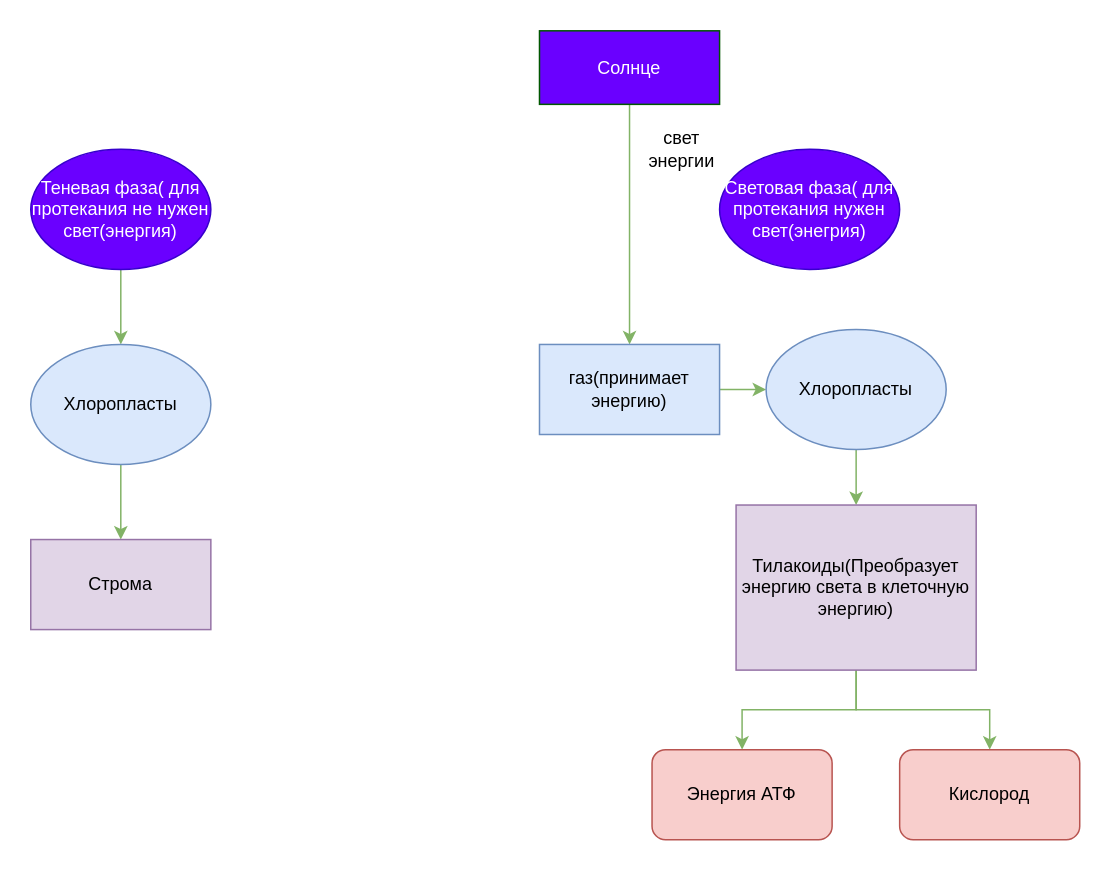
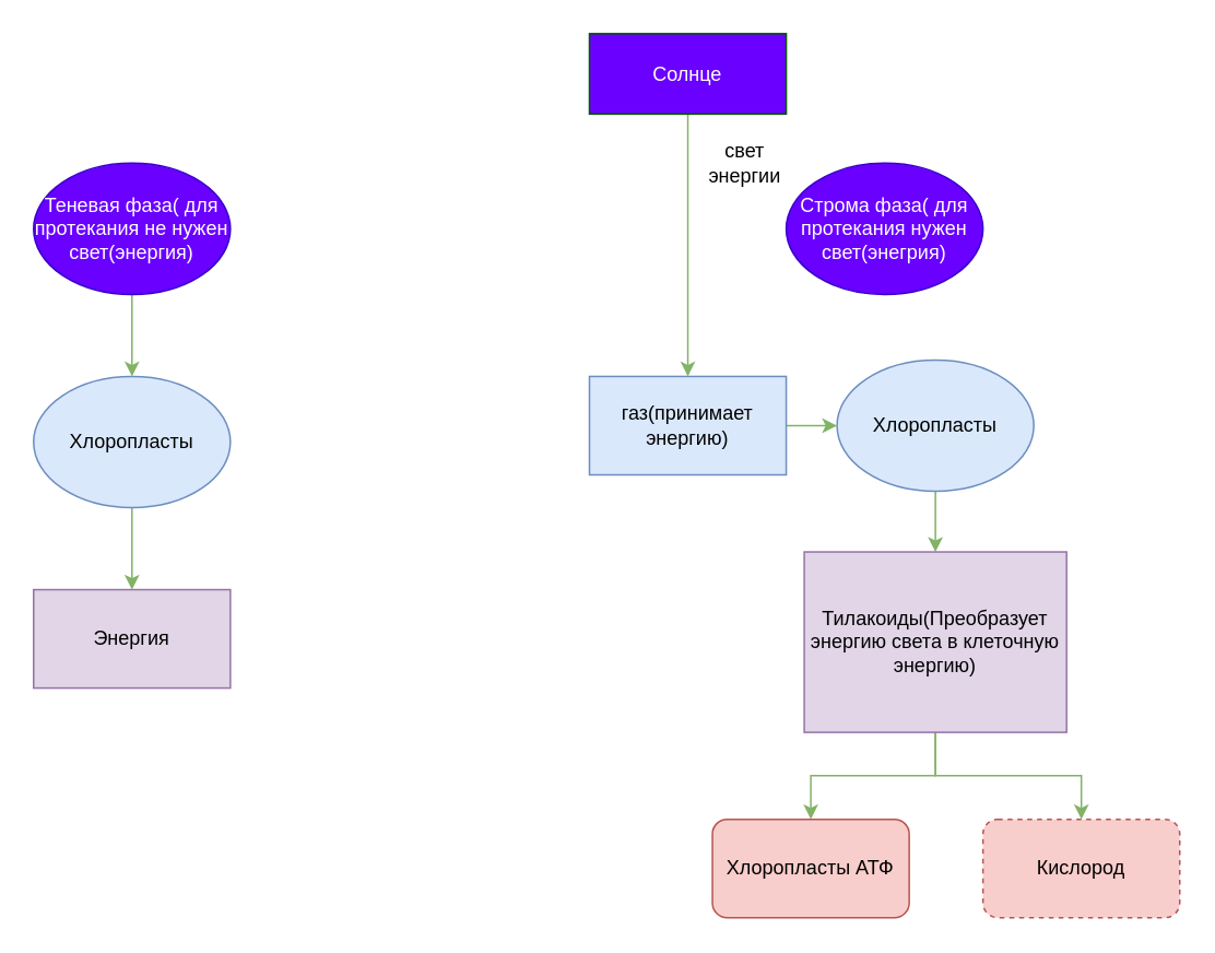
- <mxCell id="9" value="&lt;span&gt;Световая фаза( для протекания нужен свет(энегрия)&lt;/span&gt;" style="ellipse;whiteSpace=wrap;html=1;fillColor=#6a00ff;strokeColor=#3700CC;fontColor=#ffffff;" vertex="1" parent="1"><mxGeometry x="479" y="99" width="120" height="80" as="geometry" /></mxCell>
+ <mxCell id="9" value="&lt;span&gt;Строма фаза( для протекания нужен свет(энегрия)&lt;/span&gt;" style="ellipse;whiteSpace=wrap;html=1;fillColor=#6a00ff;strokeColor=#3700CC;fontColor=#ffffff;" vertex="1" parent="1"><mxGeometry x="479" y="99" width="120" height="80" as="geometry" /></mxCell>
- <mxCell id="19" value="Строма&lt;br&gt;" style="rounded=0;whiteSpace=wrap;html=1;fillColor=#e1d5e7;strokeColor=#9673a6;" vertex="1" parent="1"><mxGeometry y="359" width="120" height="60" as="geometry" x="20" /></mxCell>
+ <mxCell id="19" value="Энергия&lt;br&gt;" style="rounded=0;whiteSpace=wrap;html=1;fillColor=#e1d5e7;strokeColor=#9673a6;" vertex="1" parent="1"><mxGeometry y="359" width="120" height="60" as="geometry" x="20" /></mxCell>
- <mxCell id="15" value="Энергия АТФ" style="rounded=1;whiteSpace=wrap;html=1;fillColor=#f8cecc;strokeColor=#b85450;" vertex="1" parent="1"><mxGeometry x="434" y="499" width="120" height="60" as="geometry" /></mxCell>
+ <mxCell id="15" value="Хлоропласты АТФ" style="rounded=1;whiteSpace=wrap;html=1;fillColor=#f8cecc;strokeColor=#b85450;" vertex="1" parent="1"><mxGeometry x="434" y="499" width="120" height="60" as="geometry" /></mxCell>
- <mxCell id="16" value="Кислород&lt;br&gt;" style="rounded=1;whiteSpace=wrap;html=1;fillColor=#f8cecc;strokeColor=#b85450;" vertex="1" parent="1"><mxGeometry x="599" y="499" width="120" height="60" as="geometry" /></mxCell>
+ <mxCell id="16" value="Кислород&lt;br&gt;" style="rounded=1;whiteSpace=wrap;html=1;fillColor=#f8cecc;strokeColor=#b85450;dashed=1;" vertex="1" parent="1"><mxGeometry x="599" y="499" width="120" height="60" as="geometry" /></mxCell>
